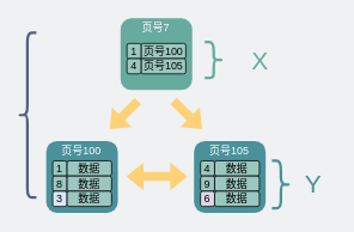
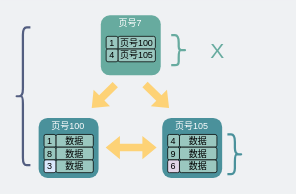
- <mxCell id="28" value="&lt;font style=&quot;font-size: 28px&quot;&gt;Y&lt;/font&gt;" style="text;html=1;strokeColor=none;fillColor=none;align=center;verticalAlign=middle;whiteSpace=wrap;rounded=0;fontColor=#4A919B;" parent="1" vertex="1"><mxGeometry x="326" y="182.5" width="47" height="44" as="geometry" /></mxCell>
